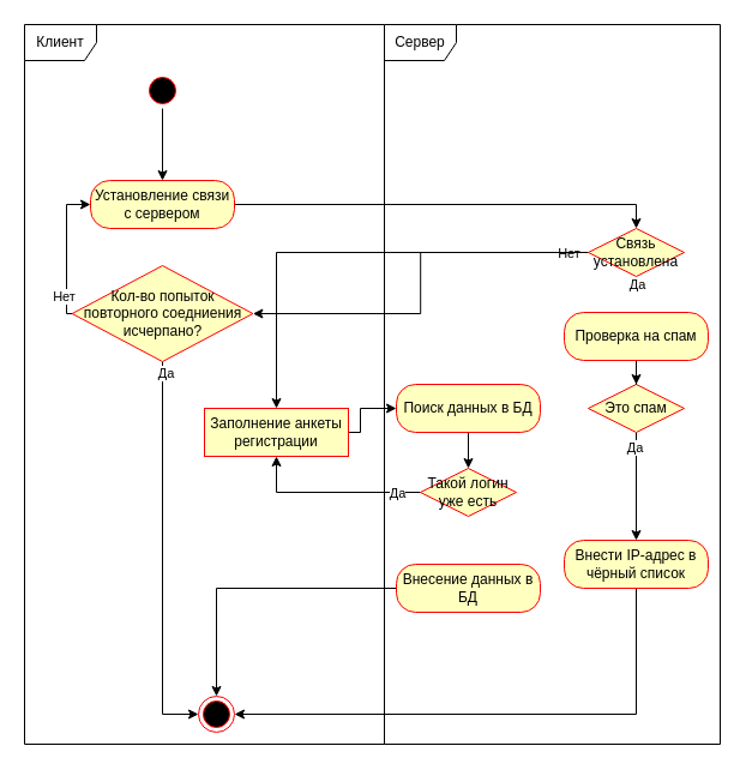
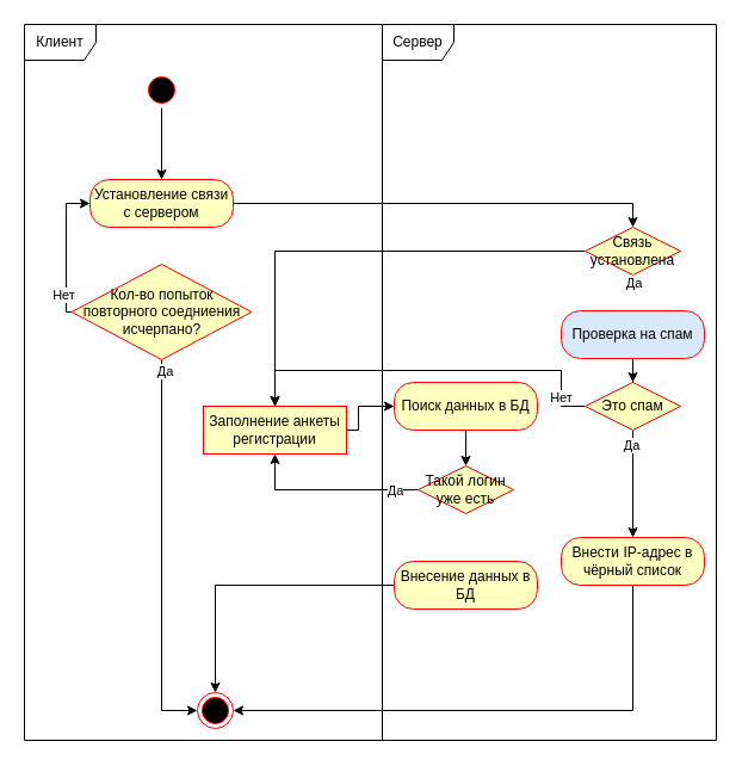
- <mxCell id="8" style="edgeStyle=orthogonalEdgeStyle;rounded=0;orthogonalLoop=1;jettySize=auto;html=1;exitX=0;exitY=0.5;exitDx=0;exitDy=0;entryX=1;entryY=0.5;entryDx=0;entryDy=0;" parent="1" source="11" target="36" edge="1"><mxGeometry relative="1" as="geometry"><mxPoint x="440" y="210" as="sourcePoint" /><mxPoint x="650" y="220" as="targetPoint" /></mxGeometry></mxCell>
- <mxCell id="9" value="&lt;font style=&quot;vertical-align: inherit;&quot;&gt;&lt;font style=&quot;vertical-align: inherit;&quot;&gt;Нет&lt;/font&gt;&lt;/font&gt;" style="edgeLabel;html=1;align=center;verticalAlign=middle;resizable=0;points=[];" parent="8" vertex="1" connectable="0"><mxGeometry x="-0.932" y="1" relative="1" as="geometry"><mxPoint x="-6" y="-1" as="offset" /></mxGeometry></mxCell>
- <mxCell id="33" value="Проверка на спам" style="rounded=1;whiteSpace=wrap;html=1;arcSize=40;fontColor=#000000;fillColor=#ffffc0;strokeColor=#ff0000;" parent="1" vertex="1"><mxGeometry x="470" y="260" width="120" height="40" as="geometry" /></mxCell>
+ <mxCell id="33" value="Проверка на спам" style="rounded=1;whiteSpace=wrap;html=1;arcSize=40;fontColor=#000000;fillColor=#dae8fc;strokeColor=#ff0000;" parent="1" vertex="1"><mxGeometry x="470" y="260" width="120" height="40" as="geometry" /></mxCell>
+ <mxCell id="21" style="edgeStyle=orthogonalEdgeStyle;rounded=0;orthogonalLoop=1;jettySize=auto;html=1;entryX=0.5;entryY=0;entryDx=0;entryDy=0;" parent="1" source="23" target="18" edge="1"><mxGeometry relative="1" as="geometry"><Array as="points"><mxPoint x="470" y="340" /><mxPoint x="470" y="310" /><mxPoint x="230" y="310" /></Array></mxGeometry></mxCell>
+ <mxCell id="22" value="Нет" style="edgeLabel;html=1;align=center;verticalAlign=middle;resizable=0;points=[];" parent="21" vertex="1" connectable="0"><mxGeometry x="-0.824" y="1" relative="1" as="geometry"><mxPoint as="offset" /></mxGeometry></mxCell>
